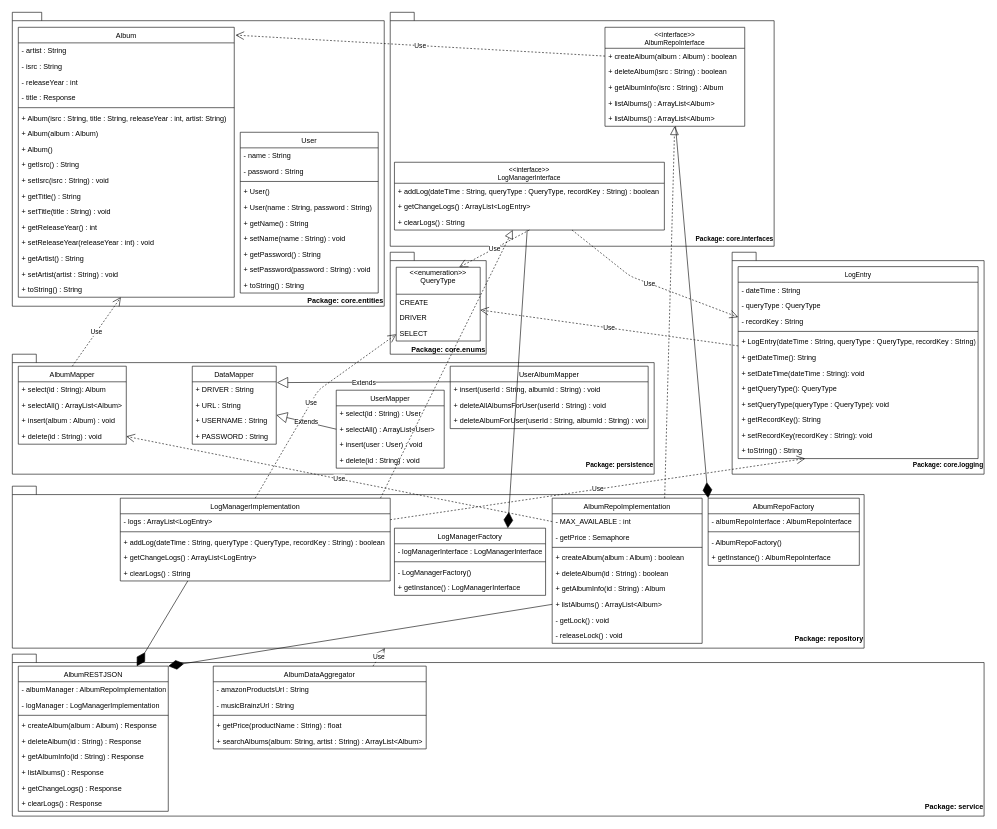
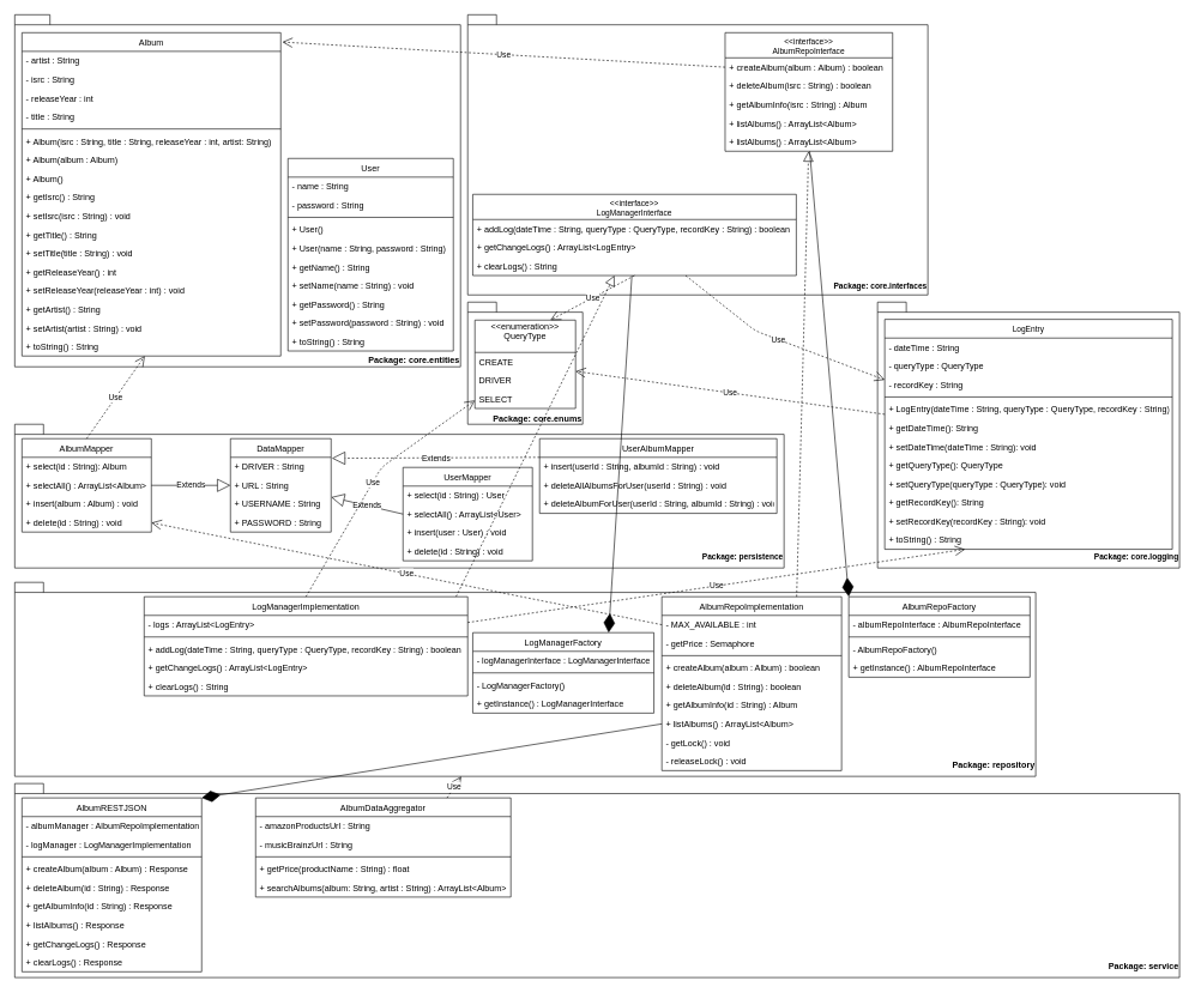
- <mxCell id="7" value="- title : Response" style="text;align=left;verticalAlign=top;spacingLeft=4;spacingRight=4;overflow=hidden;rotatable=0;points=[[0,0.5],[1,0.5]];portConstraint=eastwest;rounded=0;shadow=0;html=0;" vertex="1" parent="3"><mxGeometry y="104" width="360" height="26" as="geometry" /></mxCell>
+ <mxCell id="7" value="- title : String" style="text;align=left;verticalAlign=top;spacingLeft=4;spacingRight=4;overflow=hidden;rotatable=0;points=[[0,0.5],[1,0.5]];portConstraint=eastwest;rounded=0;shadow=0;html=0;" vertex="1" parent="3"><mxGeometry y="104" width="360" height="26" as="geometry" /></mxCell>
- <mxCell id="89" value="Extends" style="endArrow=block;endSize=16;endFill=0;html=1;fontSize=11;exitX=0;exitY=0.25;exitDx=0;exitDy=0;entryX=1.008;entryY=0.051;entryDx=0;entryDy=0;entryPerimeter=0;" edge="1" parent="1" source="85" target="68"><mxGeometry width="160" relative="1" as="geometry"><mxPoint x="580" y="643.53" as="sourcePoint" /><mxPoint x="480" y="620.001" as="targetPoint" /></mxGeometry></mxCell>
+ <mxCell id="89" value="Extends" style="endArrow=block;endSize=16;endFill=0;html=1;fontSize=11;exitX=0;exitY=0.25;exitDx=0;exitDy=0;entryX=1.008;entryY=0.051;entryDx=0;entryDy=0;entryPerimeter=0;dashed=1;" edge="1" parent="1" source="85" target="68"><mxGeometry width="160" relative="1" as="geometry"><mxPoint x="580" y="643.53" as="sourcePoint" /><mxPoint x="480" y="620.001" as="targetPoint" /></mxGeometry></mxCell>
+ <mxCell id="72" value="Extends" style="endArrow=block;endSize=16;endFill=0;html=1;fontSize=11;" edge="1" parent="1" source="73" target="67"><mxGeometry width="160" relative="1" as="geometry"><mxPoint x="730" y="770" as="sourcePoint" /><mxPoint x="890" y="770" as="targetPoint" /></mxGeometry></mxCell>
- <mxCell id="136" value="" style="endArrow=diamondThin;endFill=1;endSize=24;html=1;fontSize=12;exitX=0.25;exitY=1;exitDx=0;exitDy=0;" edge="1" parent="1" source="115" target="124"><mxGeometry width="160" relative="1" as="geometry"><mxPoint x="280" y="1010" as="sourcePoint" /><mxPoint x="440" y="1010" as="targetPoint" /></mxGeometry></mxCell>
